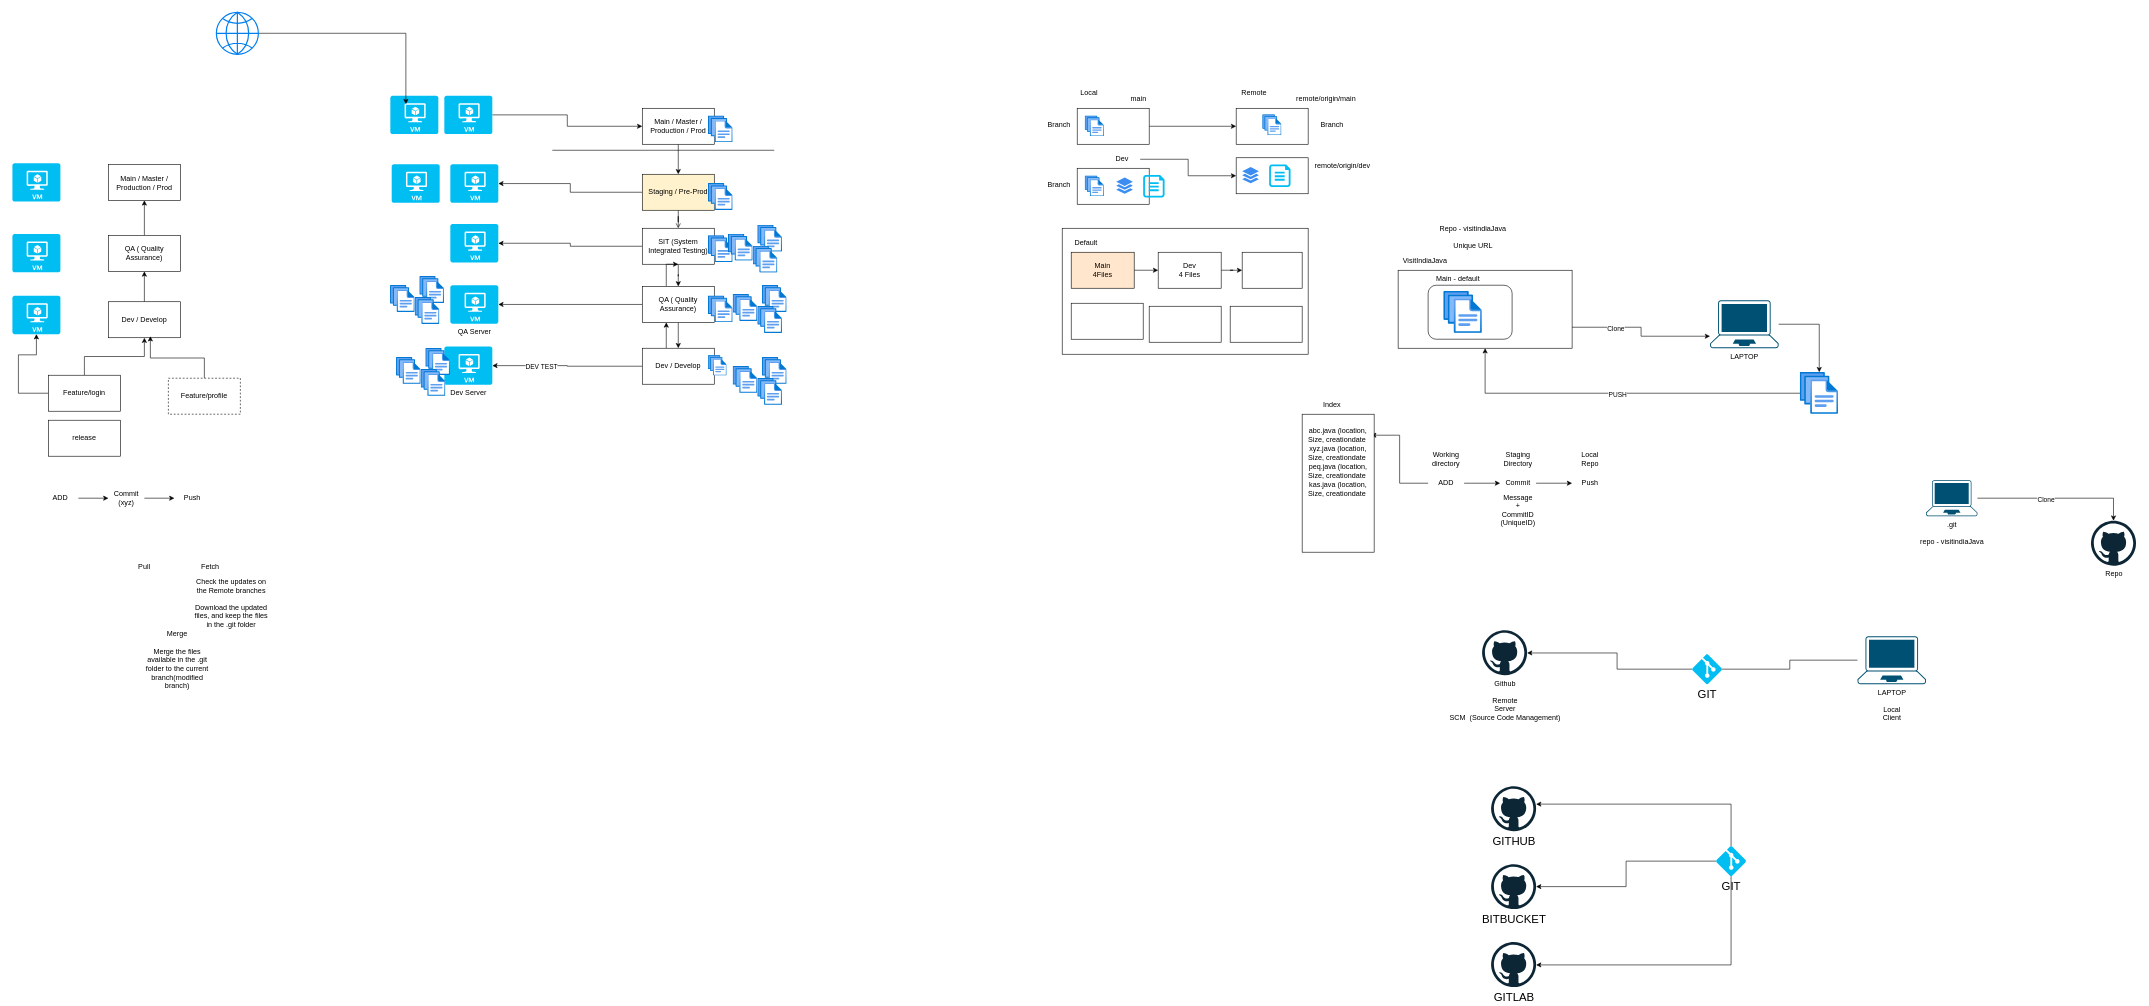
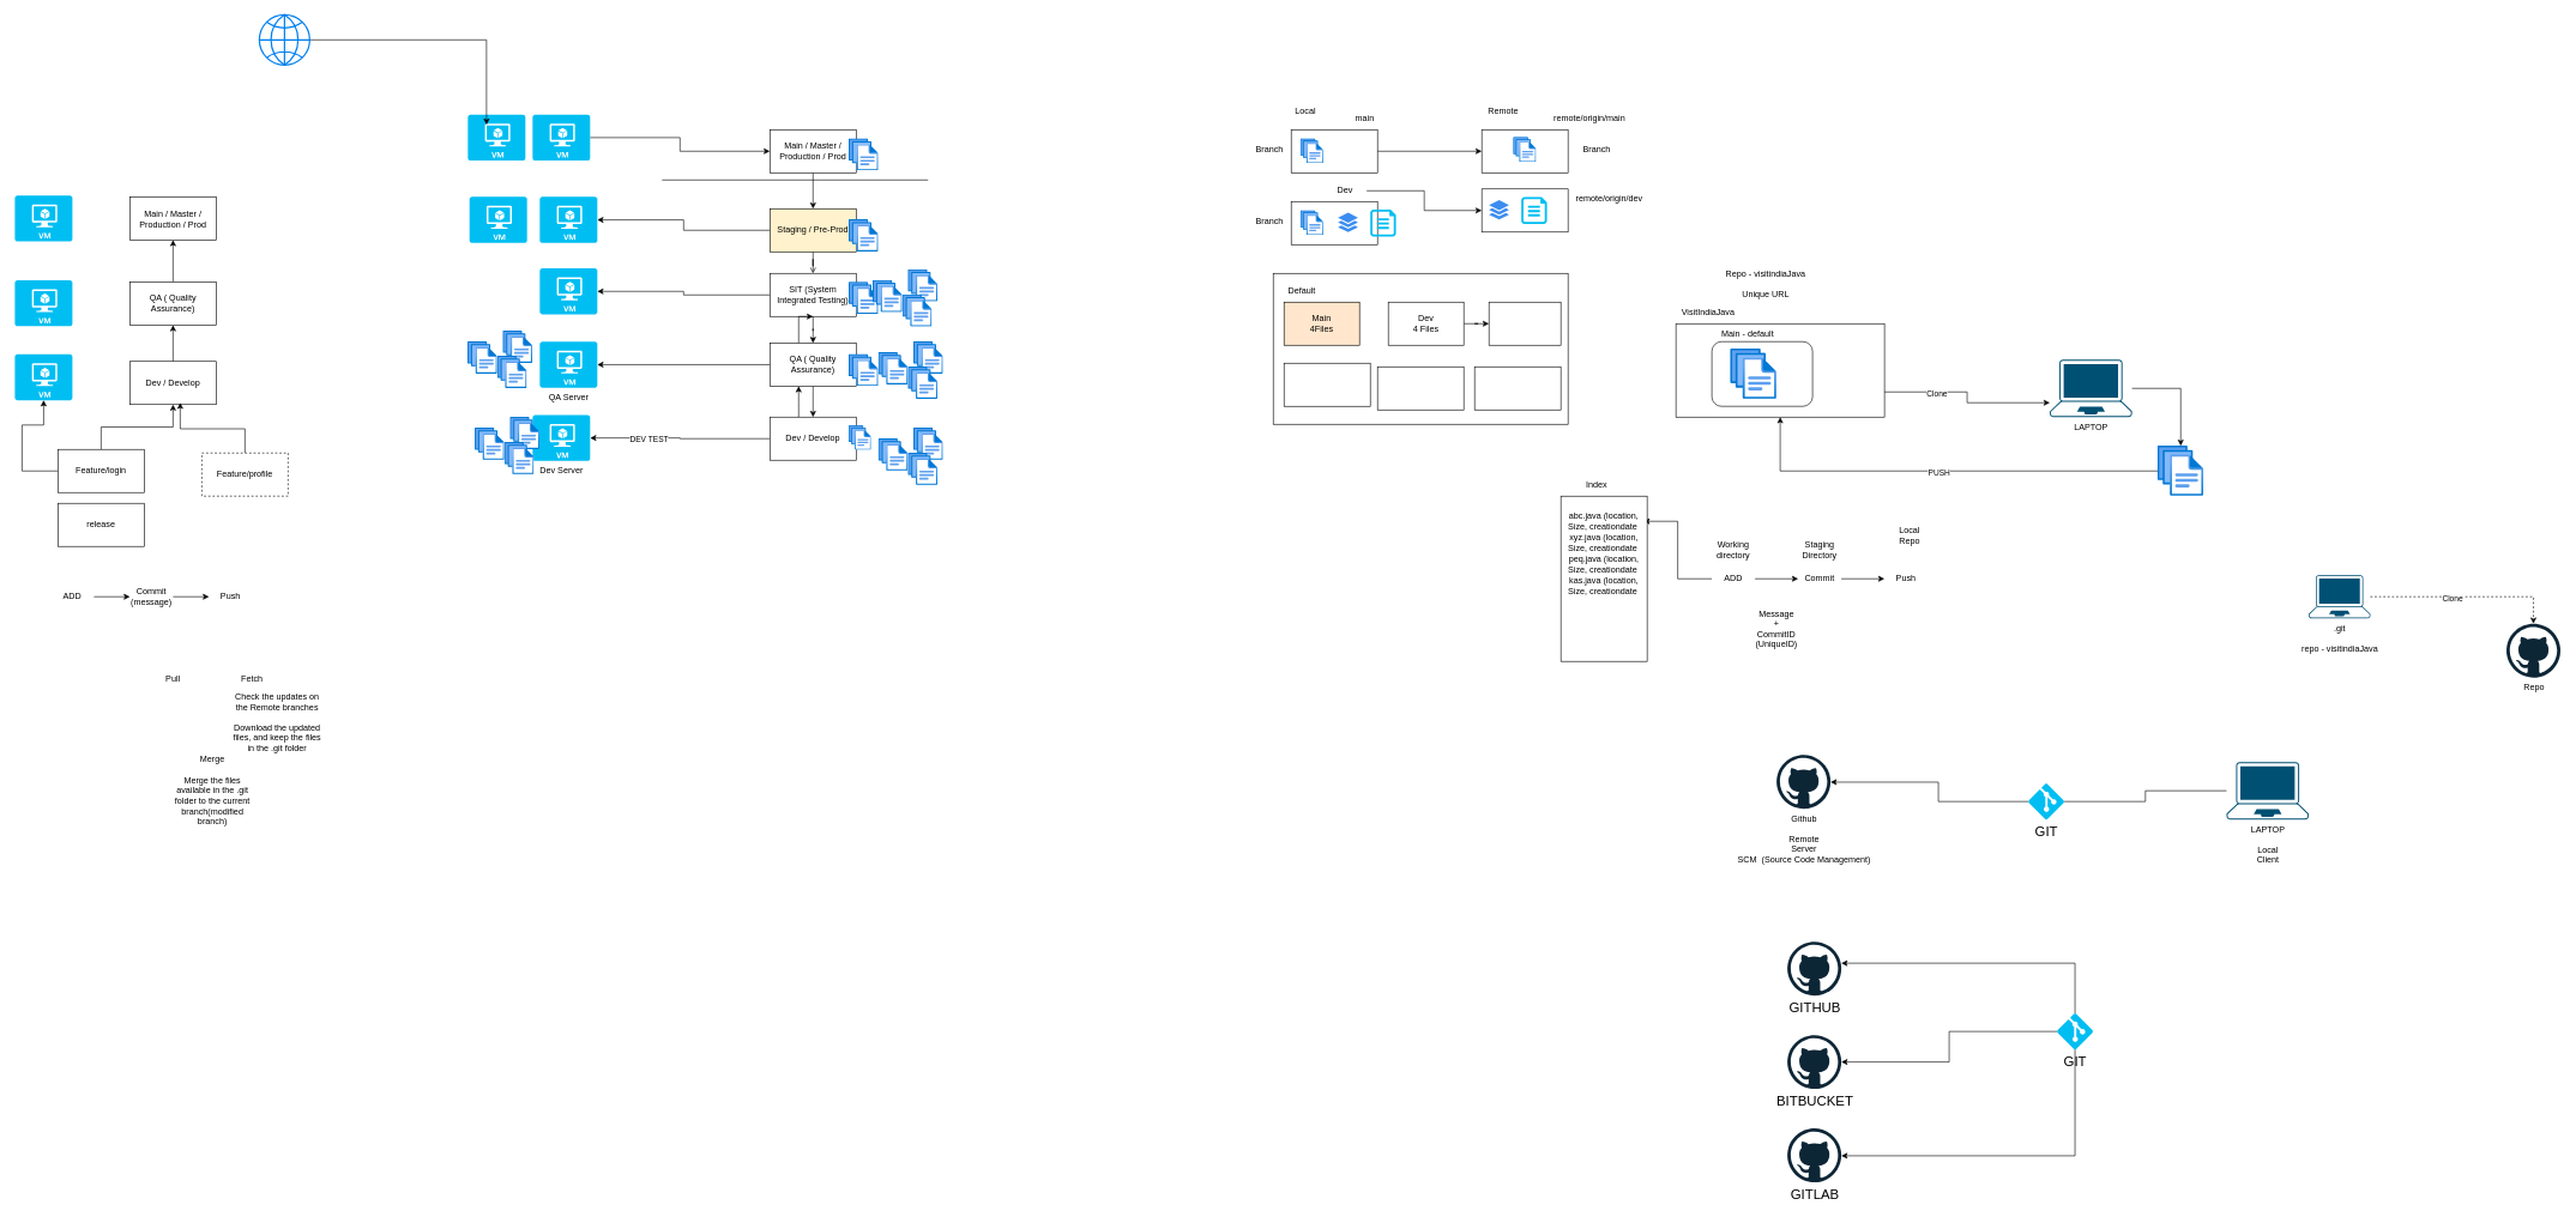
- <mxCell id="48" style="edgeStyle=orthogonalEdgeStyle;rounded=0;orthogonalLoop=1;jettySize=auto;html=1;entryX=0;entryY=0.5;entryDx=0;entryDy=0;" parent="1" source="49" target="51" edge="1"><mxGeometry relative="1" as="geometry" /></mxCell>
- <mxCell id="32" value="Local Repo" style="text;html=1;strokeColor=none;fillColor=none;align=center;verticalAlign=middle;whiteSpace=wrap;rounded=0;" parent="1" vertex="1"><mxGeometry x="2620" y="750" width="60" height="30" as="geometry" /></mxCell>
+ <mxCell id="32" value="Local Repo" style="text;html=1;strokeColor=none;fillColor=none;align=center;verticalAlign=middle;whiteSpace=wrap;rounded=0;" parent="1" vertex="1"><mxGeometry x="2625" y="730" width="60" height="30" as="geometry" /></mxCell>
- <mxCell id="142" value="Commit&lt;br&gt;(xyz)" style="text;html=1;strokeColor=none;fillColor=none;align=center;verticalAlign=middle;whiteSpace=wrap;rounded=0;" vertex="1" parent="1"><mxGeometry x="180" y="815" width="60" height="30" as="geometry" /></mxCell>
+ <mxCell id="142" value="Commit&lt;br&gt;(message)" style="text;html=1;strokeColor=none;fillColor=none;align=center;verticalAlign=middle;whiteSpace=wrap;rounded=0;" vertex="1" parent="1"><mxGeometry x="180" y="815" width="60" height="30" as="geometry" /></mxCell>
- <mxCell id="40" style="edgeStyle=orthogonalEdgeStyle;rounded=0;orthogonalLoop=1;jettySize=auto;html=1;" parent="1" source="42" target="43" edge="1"><mxGeometry relative="1" as="geometry" /></mxCell>
+ <mxCell id="40" style="edgeStyle=orthogonalEdgeStyle;rounded=0;orthogonalLoop=1;jettySize=auto;html=1;dashed=1;" parent="1" source="42" target="43" edge="1"><mxGeometry relative="1" as="geometry" /></mxCell>
- <mxCell id="36" value="Message + CommitID (UniqueID)" style="text;html=1;strokeColor=none;fillColor=none;align=center;verticalAlign=middle;whiteSpace=wrap;rounded=0;" parent="1" vertex="1"><mxGeometry x="2500" y="820" width="60" height="60" as="geometry" /></mxCell>
+ <mxCell id="36" value="Message + CommitID (UniqueID)" style="text;html=1;strokeColor=none;fillColor=none;align=center;verticalAlign=middle;whiteSpace=wrap;rounded=0;" parent="1" vertex="1"><mxGeometry x="2440" y="845" width="60" height="60" as="geometry" /></mxCell>
